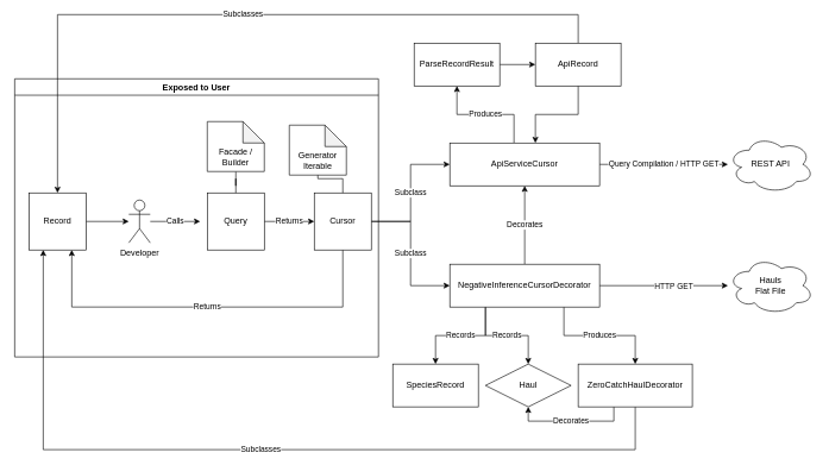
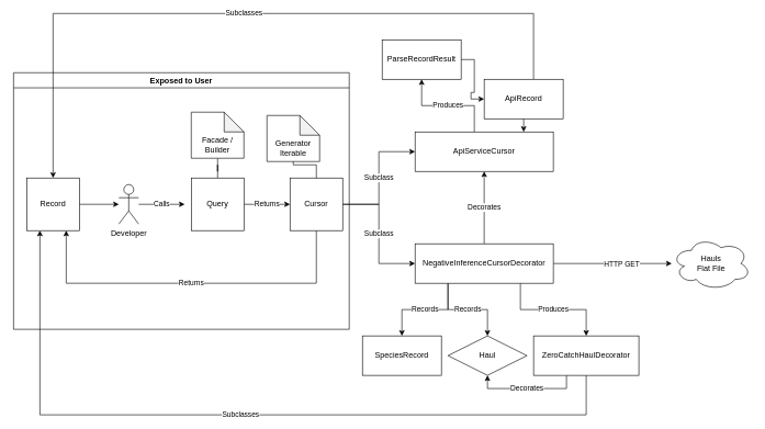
- <mxCell id="31" value="ApiRecord" style="rounded=0;whiteSpace=wrap;html=1;" vertex="1" parent="1"><mxGeometry x="750" y="60" width="120" height="60" as="geometry" /></mxCell>
+ <mxCell id="31" value="ApiRecord" style="rounded=0;whiteSpace=wrap;html=1;" vertex="1" parent="1"><mxGeometry x="735" y="120" width="120" height="60" as="geometry" /></mxCell>
- <mxCell id="18" value="Query Compilation / HTTP GET" style="edgeStyle=orthogonalEdgeStyle;rounded=0;orthogonalLoop=1;jettySize=auto;html=1;" edge="1" parent="1" source="19" target="32"><mxGeometry relative="1" as="geometry" /></mxCell>
- <mxCell id="32" value="REST API" style="ellipse;shape=cloud;whiteSpace=wrap;html=1;" vertex="1" parent="1"><mxGeometry x="1020" y="190" width="120" height="80" as="geometry" /></mxCell>
